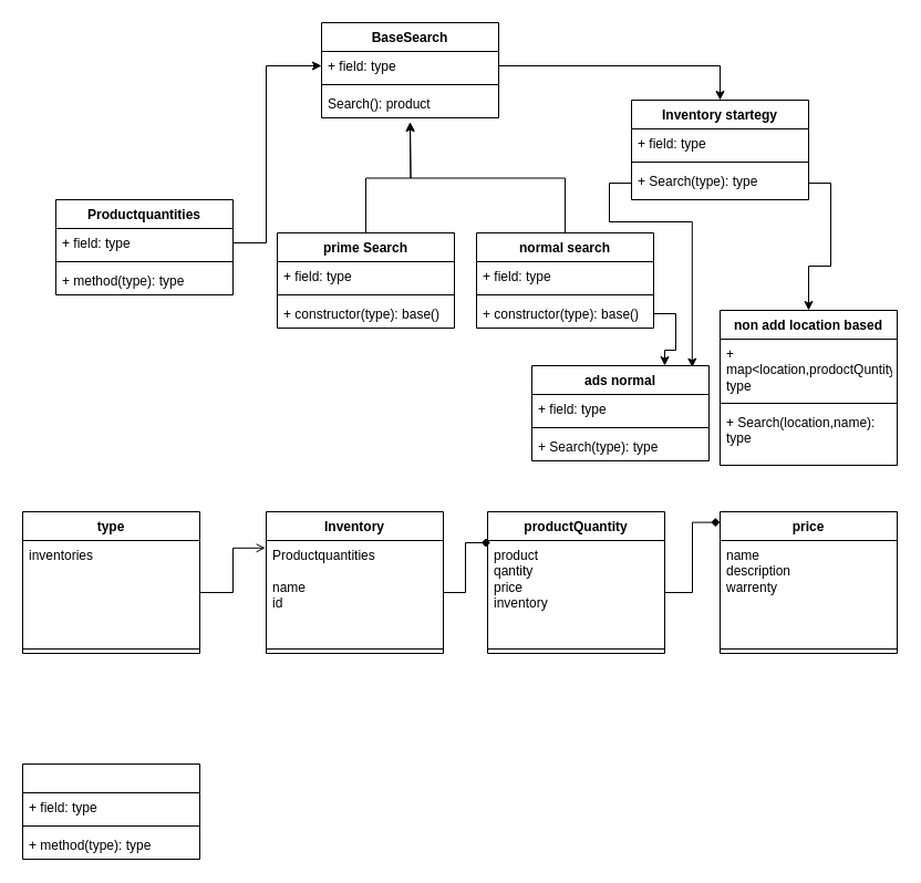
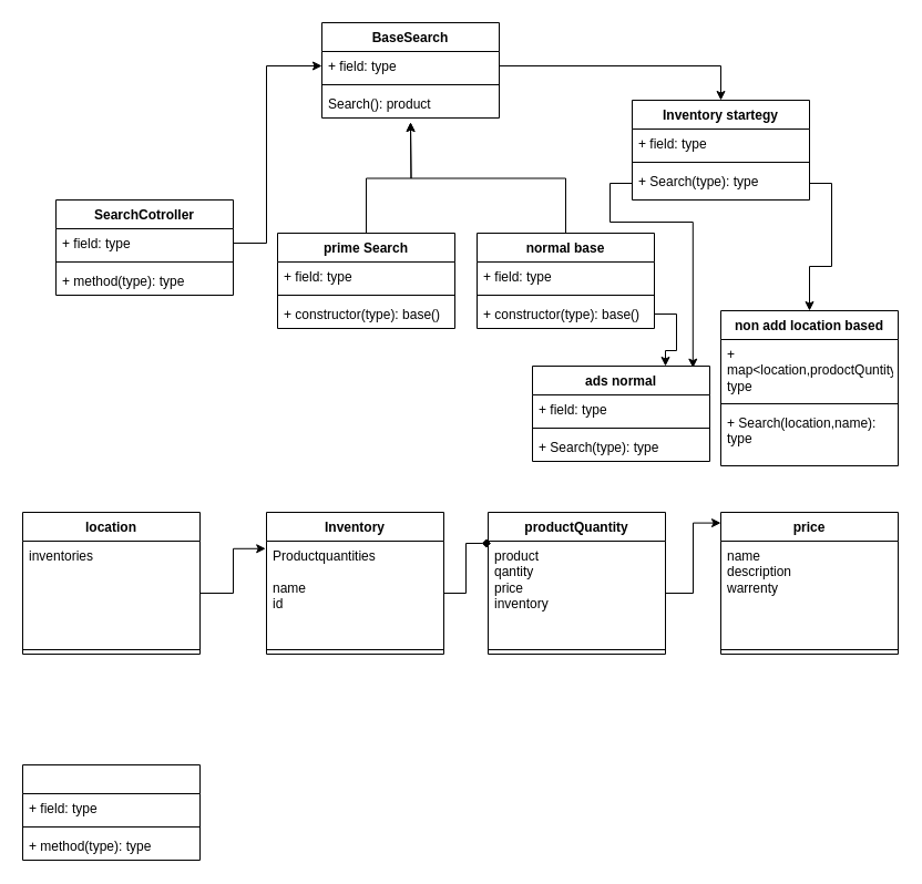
- <mxCell id="2" value="Productquantities" style="swimlane;fontStyle=1;align=center;verticalAlign=top;childLayout=stackLayout;horizontal=1;startSize=26;horizontalStack=0;resizeParent=1;resizeParentMax=0;resizeLast=0;collapsible=1;marginBottom=0;whiteSpace=wrap;html=1;" vertex="1" parent="1"><mxGeometry x="50" y="180" width="160" height="86" as="geometry" /></mxCell>
+ <mxCell id="2" value="SearchCotroller" style="swimlane;fontStyle=1;align=center;verticalAlign=top;childLayout=stackLayout;horizontal=1;startSize=26;horizontalStack=0;resizeParent=1;resizeParentMax=0;resizeLast=0;collapsible=1;marginBottom=0;whiteSpace=wrap;html=1;" vertex="1" parent="1"><mxGeometry x="50" y="180" width="160" height="86" as="geometry" /></mxCell>
- <mxCell id="16" value="normal search" style="swimlane;fontStyle=1;align=center;verticalAlign=top;childLayout=stackLayout;horizontal=1;startSize=26;horizontalStack=0;resizeParent=1;resizeParentMax=0;resizeLast=0;collapsible=1;marginBottom=0;whiteSpace=wrap;html=1;" vertex="1" parent="1"><mxGeometry x="430" y="210" width="160" height="86" as="geometry" /></mxCell>
+ <mxCell id="16" value="normal base" style="swimlane;fontStyle=1;align=center;verticalAlign=top;childLayout=stackLayout;horizontal=1;startSize=26;horizontalStack=0;resizeParent=1;resizeParentMax=0;resizeLast=0;collapsible=1;marginBottom=0;whiteSpace=wrap;html=1;" vertex="1" parent="1"><mxGeometry x="430" y="210" width="160" height="86" as="geometry" /></mxCell>
- <mxCell id="43" style="edgeStyle=orthogonalEdgeStyle;rounded=0;orthogonalLoop=1;jettySize=auto;html=1;entryX=0;entryY=0.075;entryDx=0;entryDy=0;entryPerimeter=0;endArrow=diamond;" edge="1" parent="1" source="41" target="37"><mxGeometry relative="1" as="geometry" /></mxCell>
+ <mxCell id="43" style="edgeStyle=orthogonalEdgeStyle;rounded=0;orthogonalLoop=1;jettySize=auto;html=1;entryX=0;entryY=0.075;entryDx=0;entryDy=0;entryPerimeter=0;" edge="1" parent="1" source="41" target="37"><mxGeometry relative="1" as="geometry" /></mxCell>
- <mxCell id="47" value="type" style="swimlane;fontStyle=1;align=center;verticalAlign=top;childLayout=stackLayout;horizontal=1;startSize=26;horizontalStack=0;resizeParent=1;resizeParentMax=0;resizeLast=0;collapsible=1;marginBottom=0;whiteSpace=wrap;html=1;" vertex="1" parent="1"><mxGeometry x="20" y="462" width="160" height="128" as="geometry" /></mxCell>
+ <mxCell id="47" value="location" style="swimlane;fontStyle=1;align=center;verticalAlign=top;childLayout=stackLayout;horizontal=1;startSize=26;horizontalStack=0;resizeParent=1;resizeParentMax=0;resizeLast=0;collapsible=1;marginBottom=0;whiteSpace=wrap;html=1;" vertex="1" parent="1"><mxGeometry x="20" y="462" width="160" height="128" as="geometry" /></mxCell>
- <mxCell id="51" style="edgeStyle=orthogonalEdgeStyle;rounded=0;orthogonalLoop=1;jettySize=auto;html=1;entryX=-0.005;entryY=0.072;entryDx=0;entryDy=0;entryPerimeter=0;endArrow=open;" edge="1" parent="1" source="48" target="45"><mxGeometry relative="1" as="geometry" /></mxCell>
+ <mxCell id="51" style="edgeStyle=orthogonalEdgeStyle;rounded=0;orthogonalLoop=1;jettySize=auto;html=1;entryX=-0.005;entryY=0.072;entryDx=0;entryDy=0;entryPerimeter=0;" edge="1" parent="1" source="48" target="45"><mxGeometry relative="1" as="geometry" /></mxCell>
